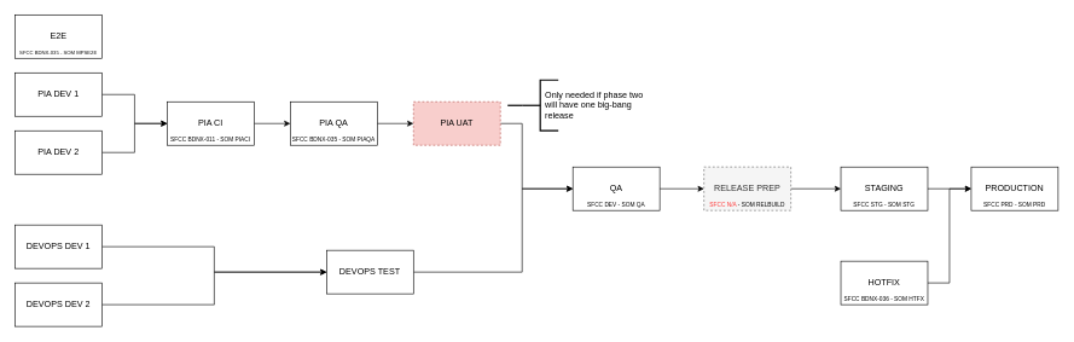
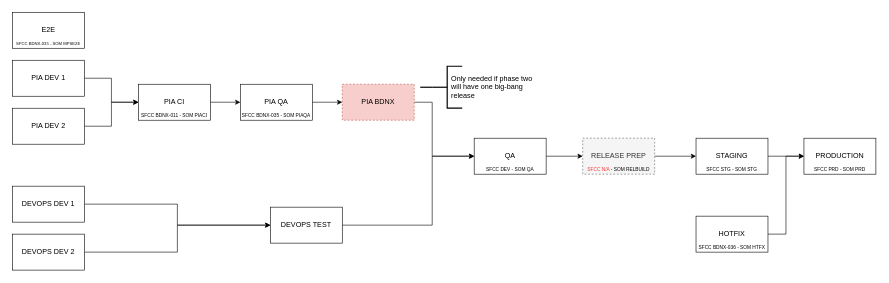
- <mxCell id="22" value="PIA UAT" style="rounded=0;whiteSpace=wrap;html=1;fillColor=#f8cecc;strokeColor=#b85450;dashed=1;" vertex="1" parent="1"><mxGeometry x="570" y="140" width="120" height="60" as="geometry" /></mxCell>
+ <mxCell id="22" value="PIA BDNX" style="rounded=0;whiteSpace=wrap;html=1;fillColor=#f8cecc;strokeColor=#b85450;dashed=1;" vertex="1" parent="1"><mxGeometry x="570" y="140" width="120" height="60" as="geometry" /></mxCell>
